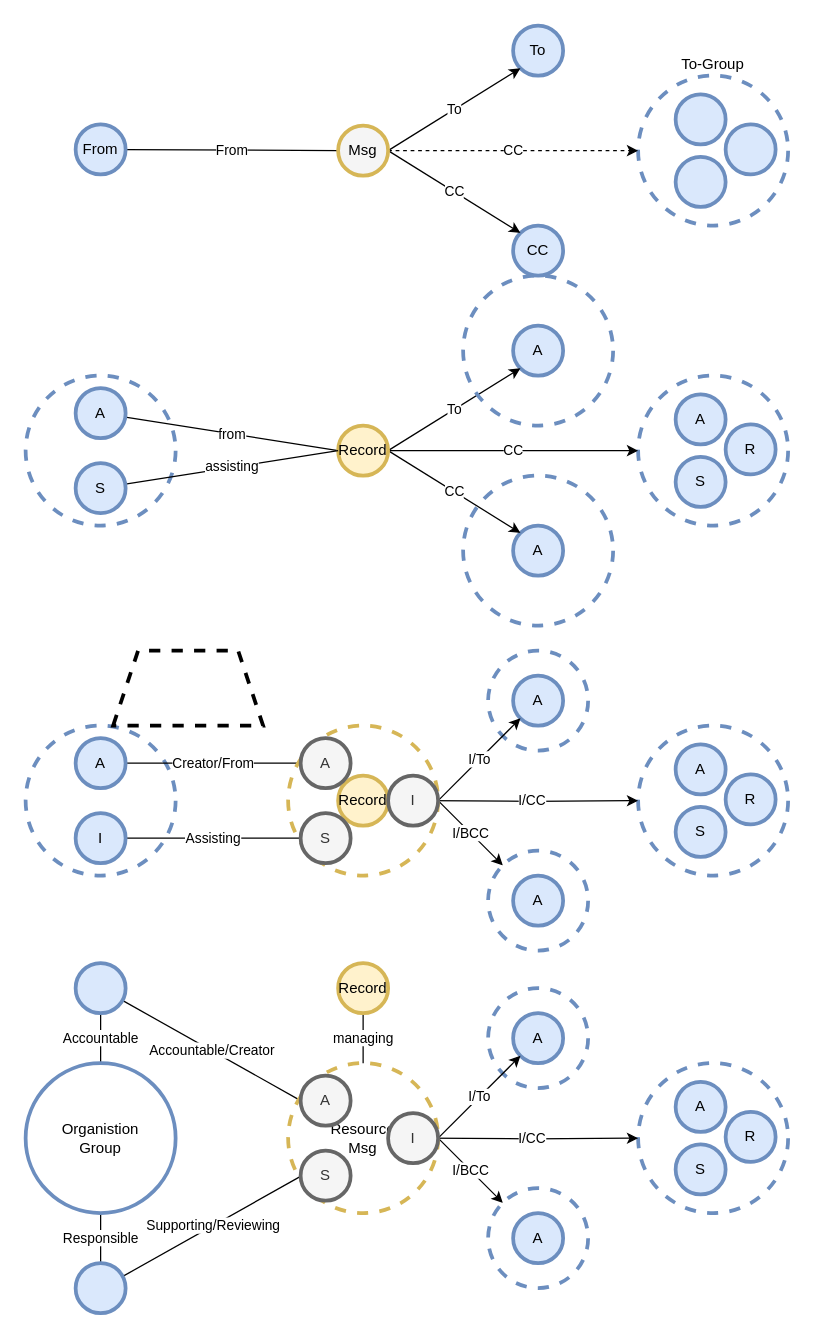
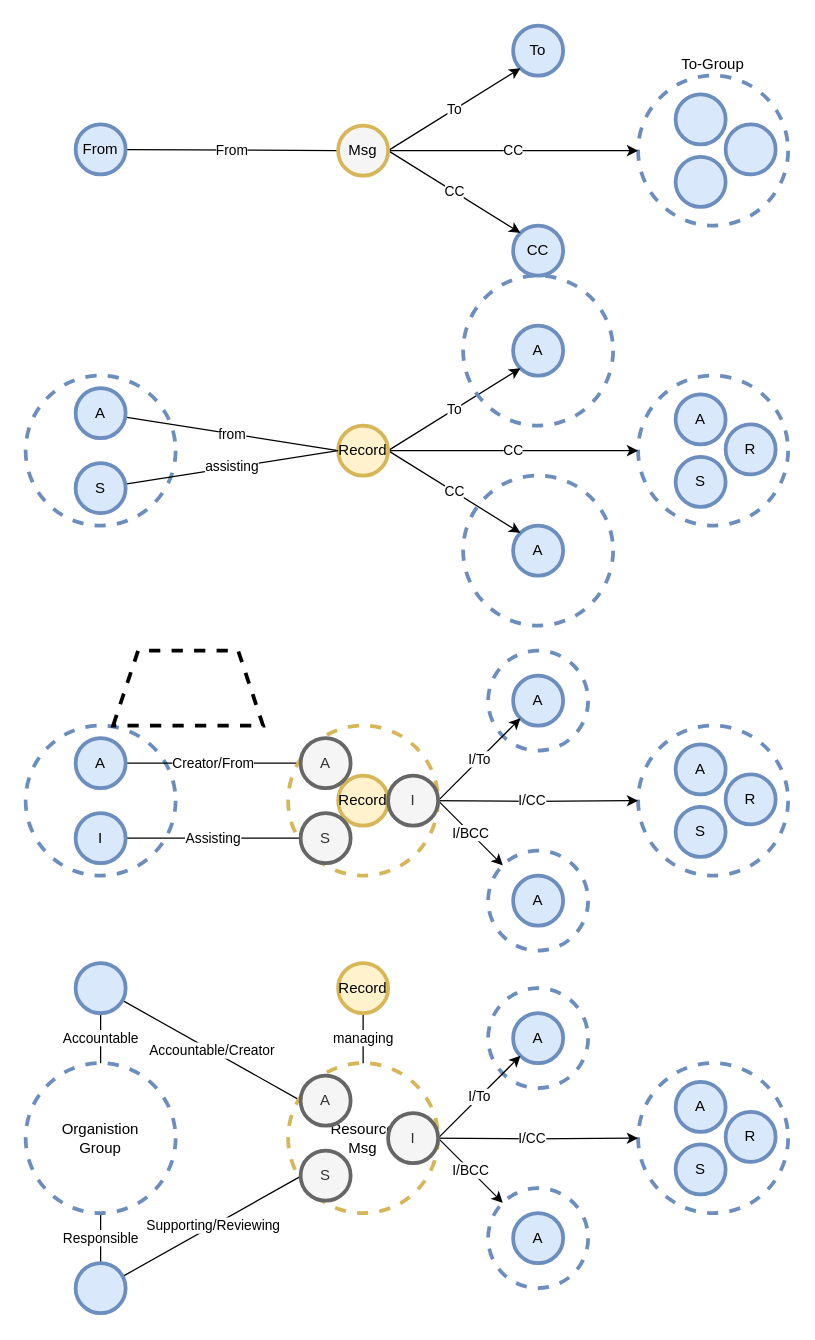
- <mxCell id="47" value="CC" style="edgeStyle=orthogonalEdgeStyle;rounded=0;orthogonalLoop=1;jettySize=auto;html=1;entryX=0;entryY=0.5;entryDx=0;entryDy=0;exitX=1;exitY=0.5;exitDx=0;exitDy=0;dashed=1;" parent="1" source="48" target="42" edge="1"><mxGeometry relative="1" as="geometry"><mxPoint x="340" y="120" as="sourcePoint" /></mxGeometry></mxCell>
+ <mxCell id="47" value="CC" style="edgeStyle=orthogonalEdgeStyle;rounded=0;orthogonalLoop=1;jettySize=auto;html=1;entryX=0;entryY=0.5;entryDx=0;entryDy=0;exitX=1;exitY=0.5;exitDx=0;exitDy=0;" parent="1" source="48" target="42" edge="1"><mxGeometry relative="1" as="geometry"><mxPoint x="340" y="120" as="sourcePoint" /></mxGeometry></mxCell>
- <mxCell id="54" value="Organistion&lt;br&gt;Group" style="ellipse;whiteSpace=wrap;html=1;aspect=fixed;dashed=0;strokeColor=#6c8ebf;fillColor=none;strokeWidth=3;" parent="1" vertex="1"><mxGeometry x="20" y="850" width="120" height="120" as="geometry" /></mxCell>
+ <mxCell id="54" value="Organistion&lt;br&gt;Group" style="ellipse;whiteSpace=wrap;html=1;aspect=fixed;dashed=1;strokeColor=#6c8ebf;fillColor=none;strokeWidth=3;" parent="1" vertex="1"><mxGeometry x="20" y="850" width="120" height="120" as="geometry" /></mxCell>
